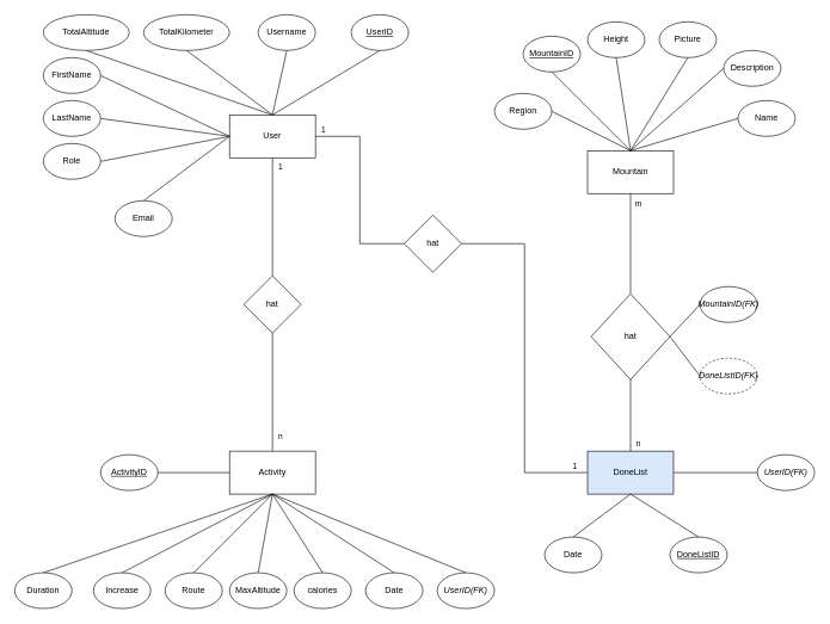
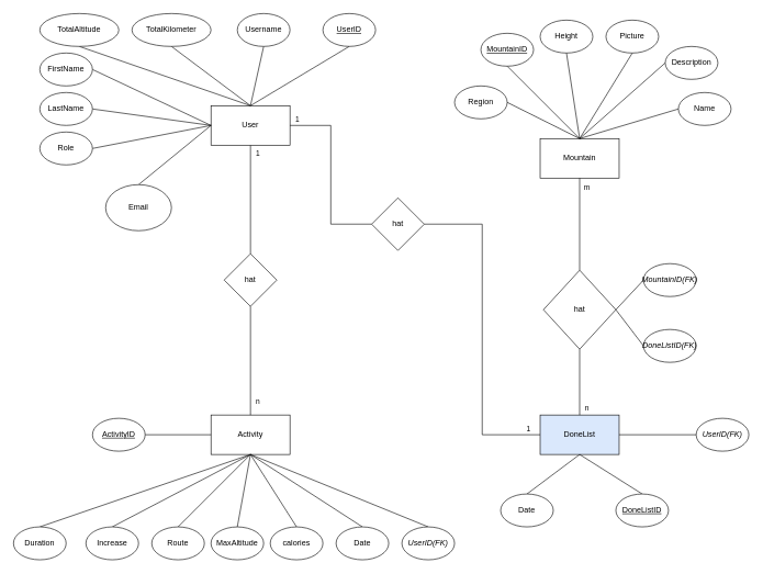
- <mxCell id="21" value="Email" style="ellipse;whiteSpace=wrap;html=1;" parent="1" vertex="1"><mxGeometry x="160" y="280" width="80" height="50" as="geometry" /></mxCell>
+ <mxCell id="21" value="Email" style="ellipse;whiteSpace=wrap;html=1;" parent="1" vertex="1"><mxGeometry x="160" y="280" width="100" height="70" as="geometry" /></mxCell>
- <mxCell id="58" value="&lt;i&gt;DoneListID(FK)&lt;/i&gt;" style="ellipse;whiteSpace=wrap;html=1;dashed=1;" parent="1" vertex="1"><mxGeometry x="977" y="500" width="80" height="50" as="geometry" /></mxCell>
+ <mxCell id="58" value="&lt;i&gt;DoneListID(FK)&lt;/i&gt;" style="ellipse;whiteSpace=wrap;html=1;" parent="1" vertex="1"><mxGeometry x="977" y="500" width="80" height="50" as="geometry" /></mxCell>
